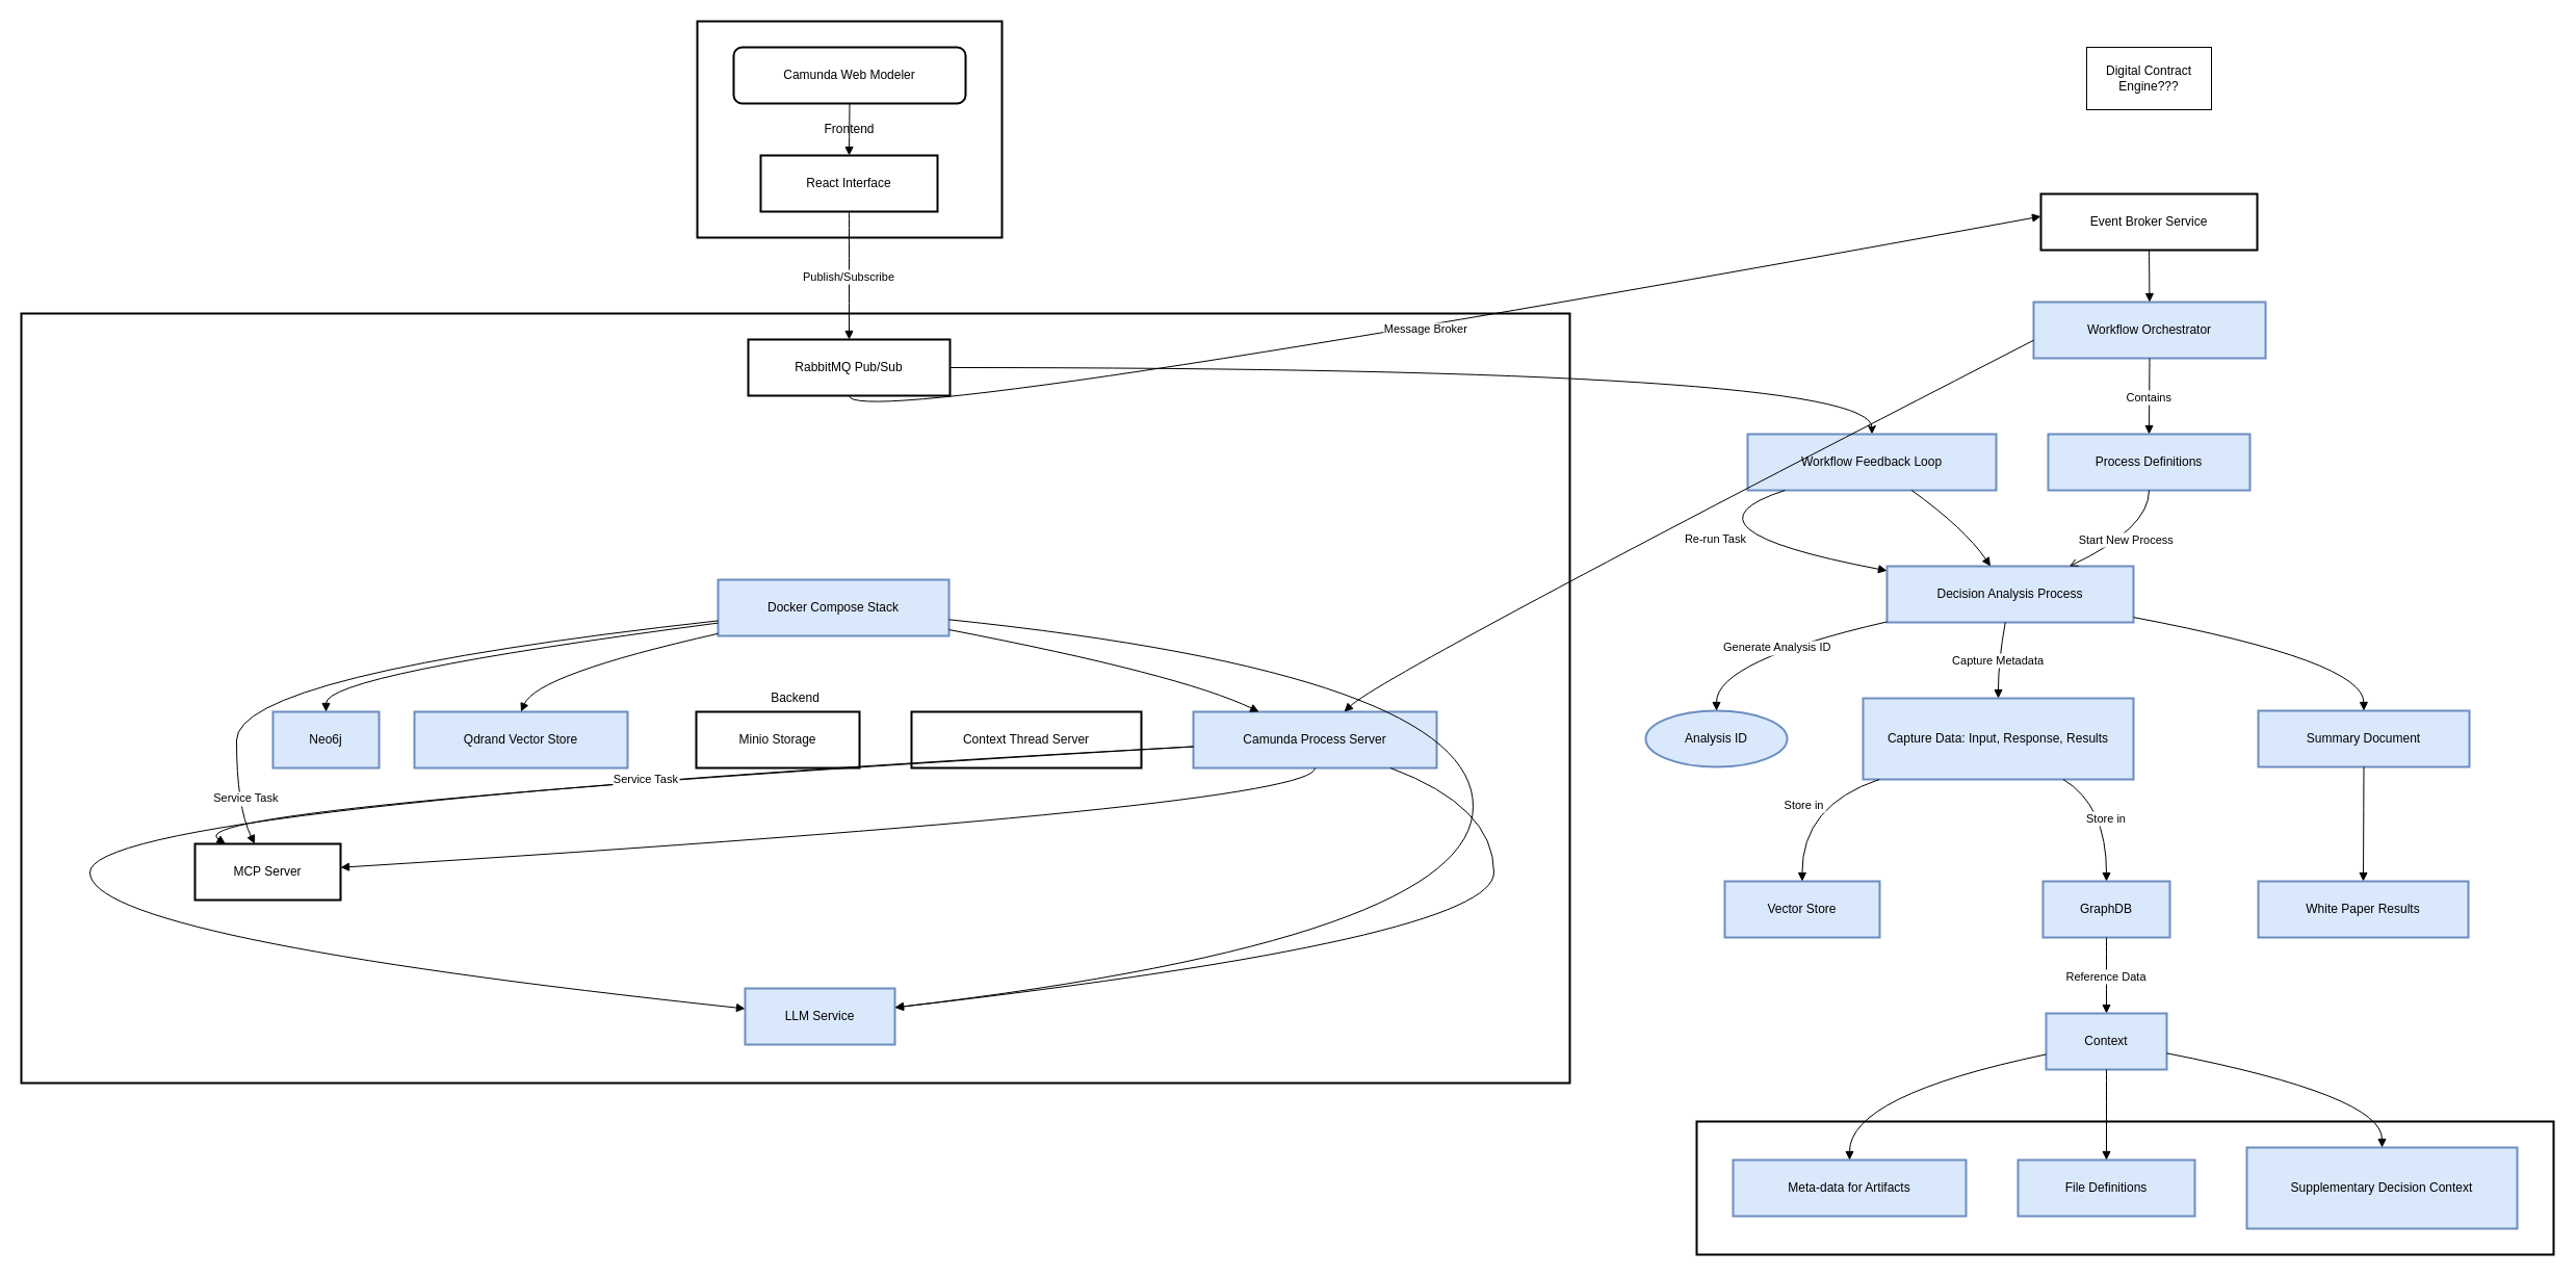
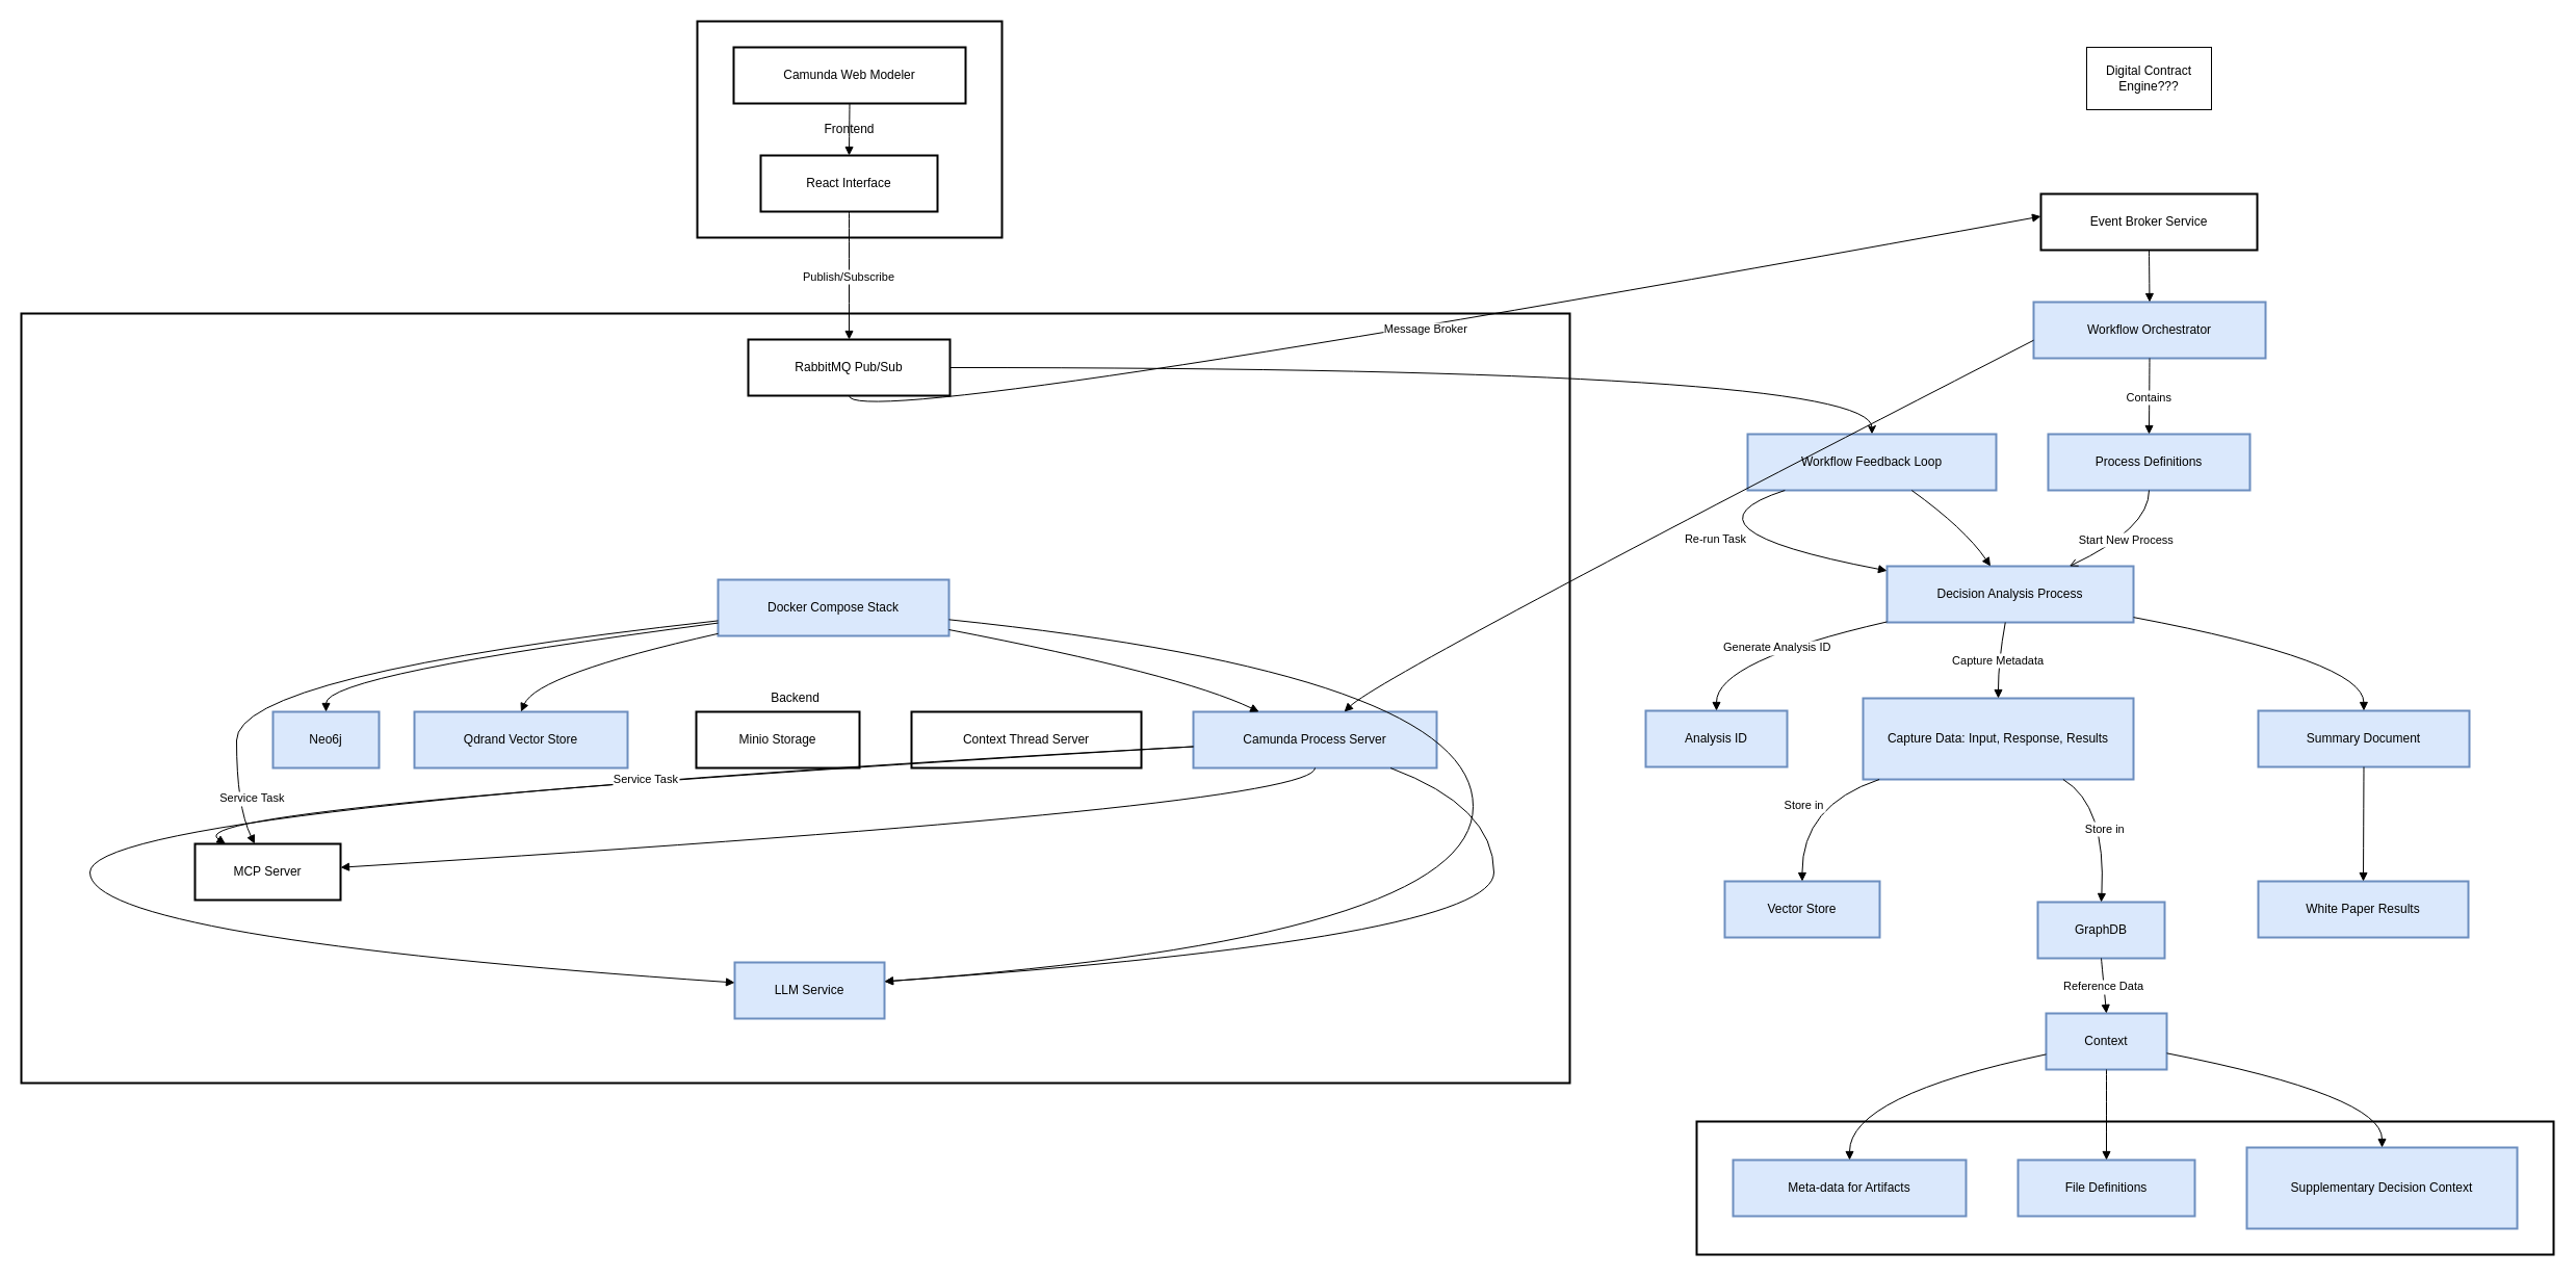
- <mxCell id="13" value="Camunda Web Modeler" style="whiteSpace=wrap;strokeWidth=2;rounded=1;" parent="1" vertex="1"><mxGeometry x="705" y="45" width="223" height="54" as="geometry" /></mxCell>
+ <mxCell id="13" value="Camunda Web Modeler" style="whiteSpace=wrap;strokeWidth=2;" parent="1" vertex="1"><mxGeometry x="705" y="45" width="223" height="54" as="geometry" /></mxCell>
- <mxCell id="21" value="Analysis ID" style="ellipse;whiteSpace=wrap;strokeWidth=2;fillColor=#dae8fc;strokeColor=#6c8ebf;" parent="1" vertex="1"><mxGeometry x="1582" y="683" width="136" height="54" as="geometry" /></mxCell>
+ <mxCell id="21" value="Analysis ID" style="whiteSpace=wrap;strokeWidth=2;fillColor=#dae8fc;strokeColor=#6c8ebf;" parent="1" vertex="1"><mxGeometry x="1582" y="683" width="136" height="54" as="geometry" /></mxCell>
- <mxCell id="24" value="GraphDB" style="whiteSpace=wrap;strokeWidth=2;fillColor=#dae8fc;strokeColor=#6c8ebf;" parent="1" vertex="1"><mxGeometry x="1964" y="847" width="122" height="54" as="geometry" /></mxCell>
+ <mxCell id="24" value="GraphDB" style="whiteSpace=wrap;strokeWidth=2;fillColor=#dae8fc;strokeColor=#6c8ebf;" parent="1" vertex="1"><mxGeometry x="1959" y="867" width="122" height="54" as="geometry" /></mxCell>
- <mxCell id="11" value="LLM Service" style="whiteSpace=wrap;strokeWidth=2;fillColor=#dae8fc;strokeColor=#6c8ebf;" parent="1" vertex="1"><mxGeometry x="716" y="950" width="144" height="54" as="geometry" /></mxCell>
+ <mxCell id="11" value="LLM Service" style="whiteSpace=wrap;strokeWidth=2;fillColor=#dae8fc;strokeColor=#6c8ebf;" parent="1" vertex="1"><mxGeometry x="706" y="925" width="144" height="54" as="geometry" /></mxCell>
